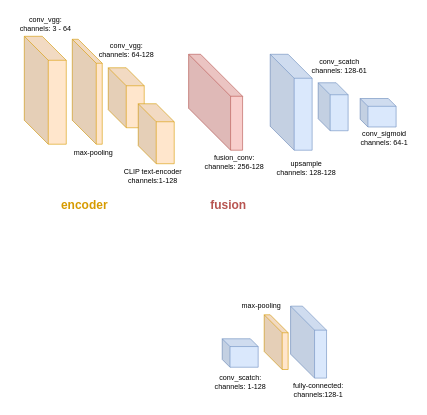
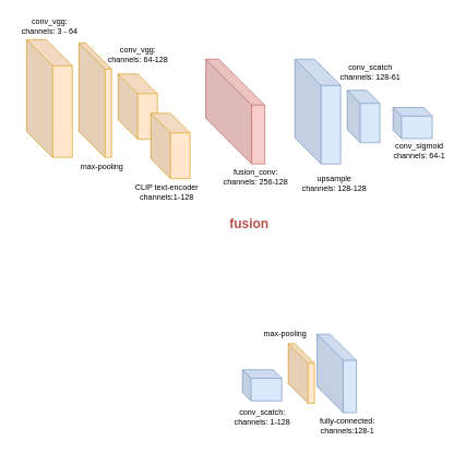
- <mxCell id="18" value="&lt;font color=&quot;#d79b00&quot; size=&quot;1&quot;&gt;&lt;b style=&quot;font-size: 20px;&quot;&gt;encoder&lt;/b&gt;&lt;/font&gt;" style="text;html=1;align=center;verticalAlign=middle;resizable=0;points=[];autosize=1;strokeColor=none;fillColor=none;" vertex="1" parent="1"><mxGeometry x="90" y="320" width="100" height="40" as="geometry" /></mxCell>
